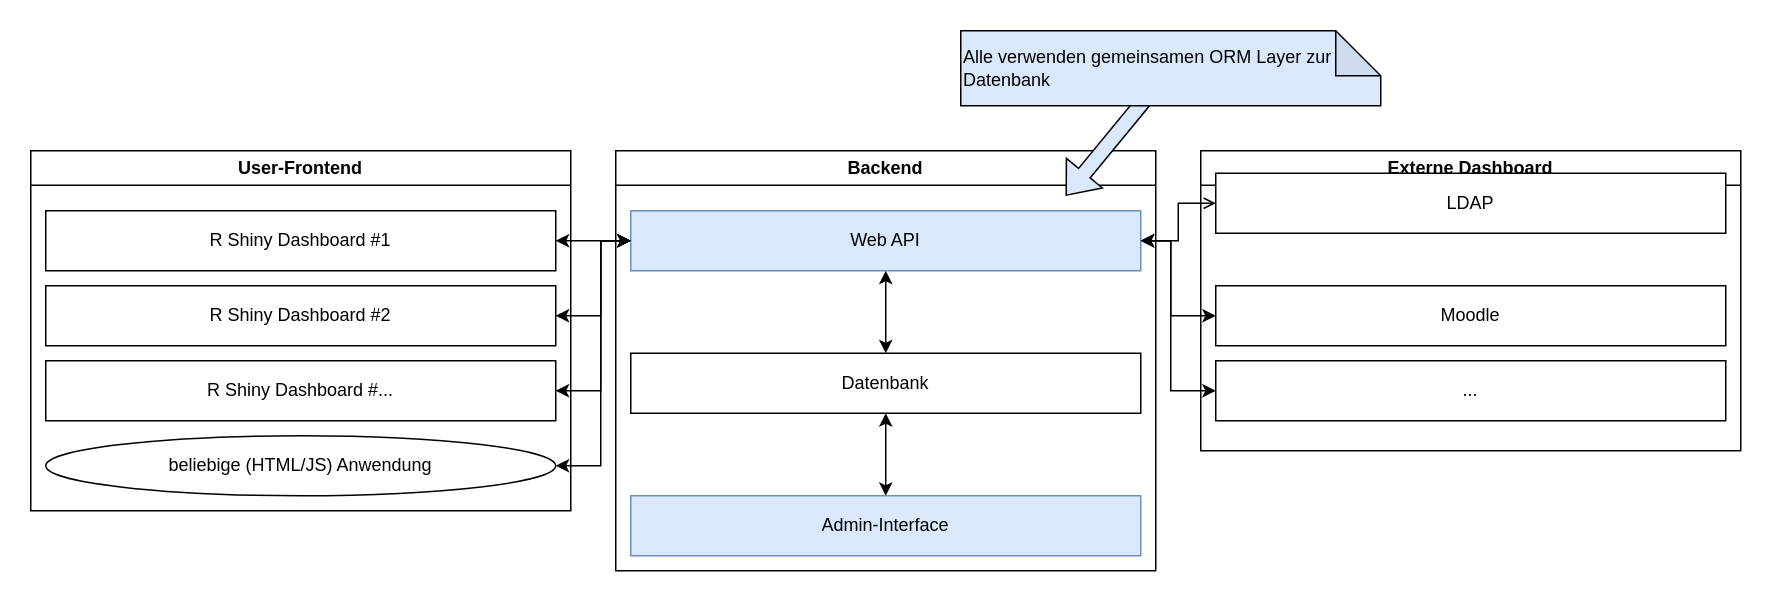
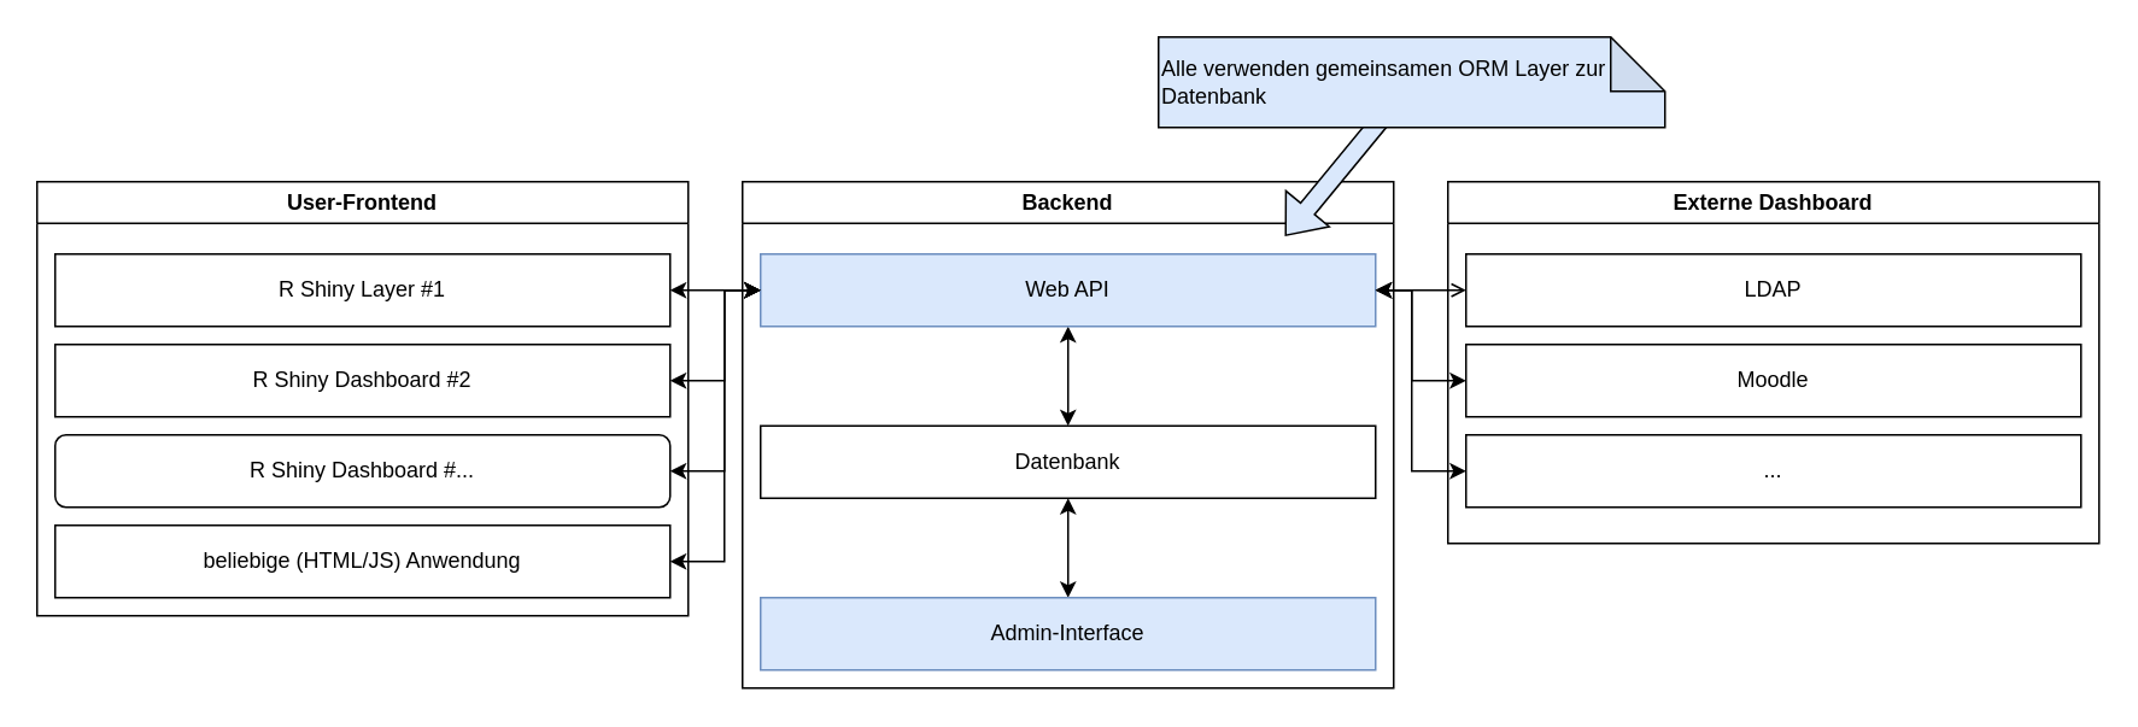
- <mxCell id="14" value="LDAP" style="rounded=0;whiteSpace=wrap;html=1;" vertex="1" parent="13"><mxGeometry x="10" y="15" width="340" height="40" as="geometry" /></mxCell>
+ <mxCell id="14" value="LDAP" style="rounded=0;whiteSpace=wrap;html=1;" vertex="1" parent="13"><mxGeometry x="10" y="40" width="340" height="40" as="geometry" /></mxCell>
- <mxCell id="3" value="R Shiny Dashboard #1" style="rounded=0;whiteSpace=wrap;html=1;" vertex="1" parent="2"><mxGeometry x="10" y="40" width="340" height="40" as="geometry" /></mxCell>
+ <mxCell id="3" value="R Shiny Layer #1" style="rounded=0;whiteSpace=wrap;html=1;" vertex="1" parent="2"><mxGeometry x="10" y="40" width="340" height="40" as="geometry" /></mxCell>
- <mxCell id="5" value="R Shiny Dashboard #..." style="rounded=0;whiteSpace=wrap;html=1;" vertex="1" parent="2"><mxGeometry x="10" y="140" width="340" height="40" as="geometry" /></mxCell>
+ <mxCell id="5" value="R Shiny Dashboard #..." style="whiteSpace=wrap;html=1;rounded=1;" vertex="1" parent="2"><mxGeometry x="10" y="140" width="340" height="40" as="geometry" /></mxCell>
- <mxCell id="6" value="beliebige (HTML/JS) Anwendung" style="ellipse;whiteSpace=wrap;html=1;" vertex="1" parent="2"><mxGeometry x="10" y="190" width="340" height="40" as="geometry" /></mxCell>
+ <mxCell id="6" value="beliebige (HTML/JS) Anwendung" style="rounded=0;whiteSpace=wrap;html=1;" vertex="1" parent="2"><mxGeometry x="10" y="190" width="340" height="40" as="geometry" /></mxCell>
